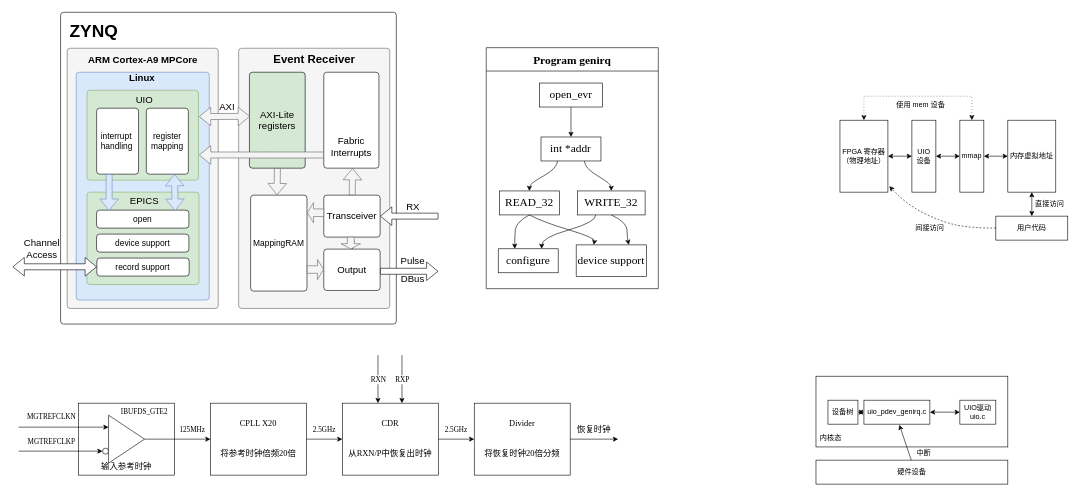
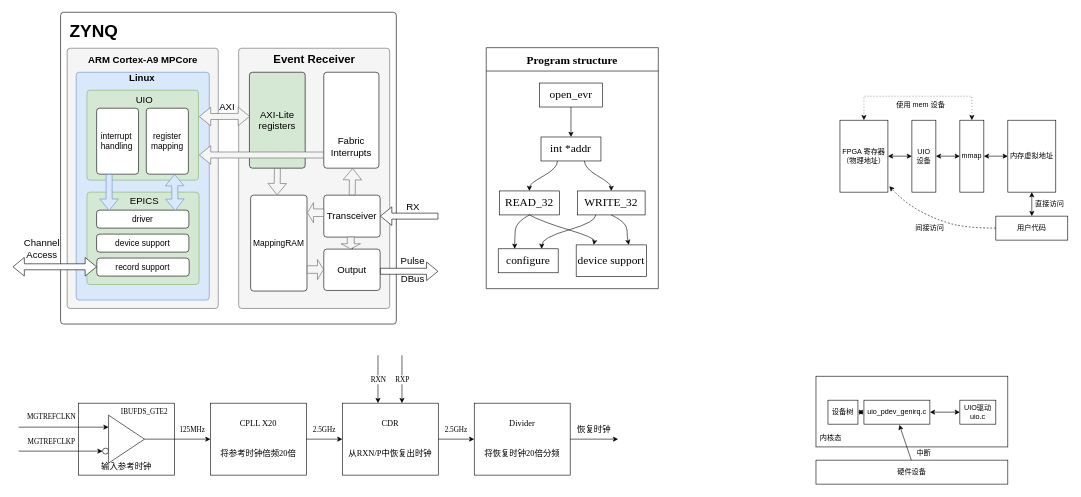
- <mxCell id="44" value="Program genirq" style="swimlane;startSize=39;horizontal=1;childLayout=flowLayout;flowOrientation=north;resizable=0;interRankCellSpacing=50;containerType=tree;fontFamily=Verdana;fontSize=19;strokeWidth=1;" vertex="1" parent="1"><mxGeometry x="810" y="79" width="287" height="402" as="geometry" /></mxCell>
+ <mxCell id="44" value="Program structure" style="swimlane;startSize=39;horizontal=1;childLayout=flowLayout;flowOrientation=north;resizable=0;interRankCellSpacing=50;containerType=tree;fontFamily=Verdana;fontSize=19;strokeWidth=1;" vertex="1" parent="1"><mxGeometry x="810" y="79" width="287" height="402" as="geometry" /></mxCell>
- <mxCell id="14" value="&lt;font style=&quot;font-size: 14px&quot;&gt;open&lt;/font&gt;" style="rounded=1;absoluteArcSize=1;html=1;arcSize=10;whiteSpace=wrap;points=[];strokeColor=inherit;fillColor=inherit;" vertex="1" parent="2"><mxGeometry x="60" y="330" width="154" height="30" as="geometry" /></mxCell>
+ <mxCell id="14" value="&lt;font style=&quot;font-size: 14px&quot;&gt;driver&lt;/font&gt;" style="rounded=1;absoluteArcSize=1;html=1;arcSize=10;whiteSpace=wrap;points=[];strokeColor=inherit;fillColor=inherit;" vertex="1" parent="2"><mxGeometry x="60" y="330" width="154" height="30" as="geometry" /></mxCell>
